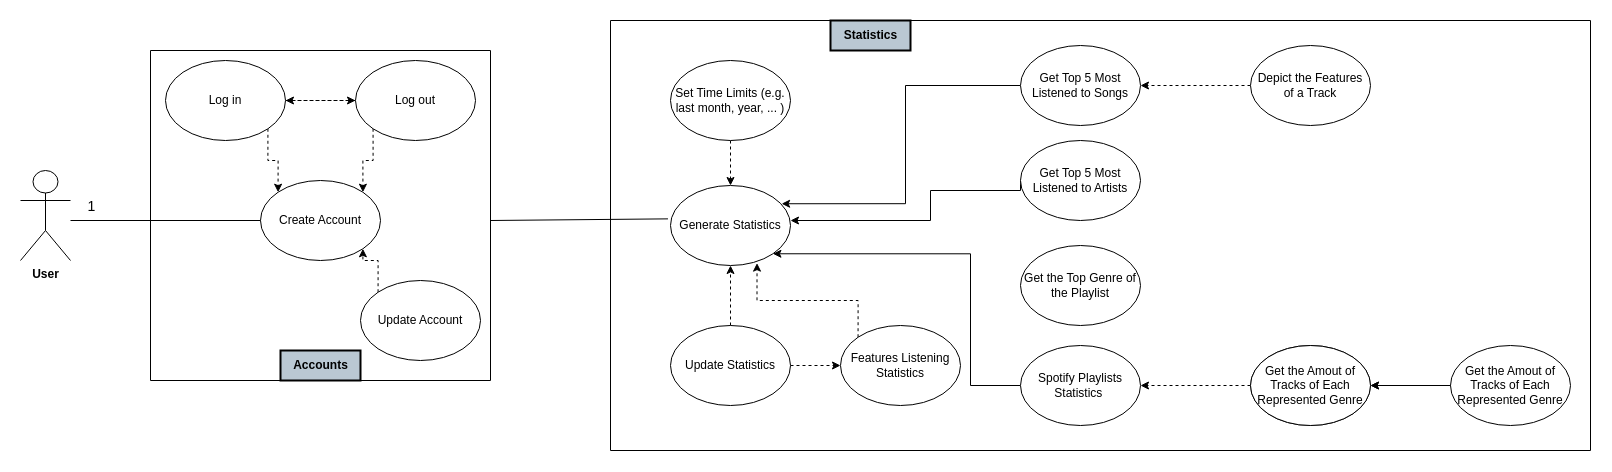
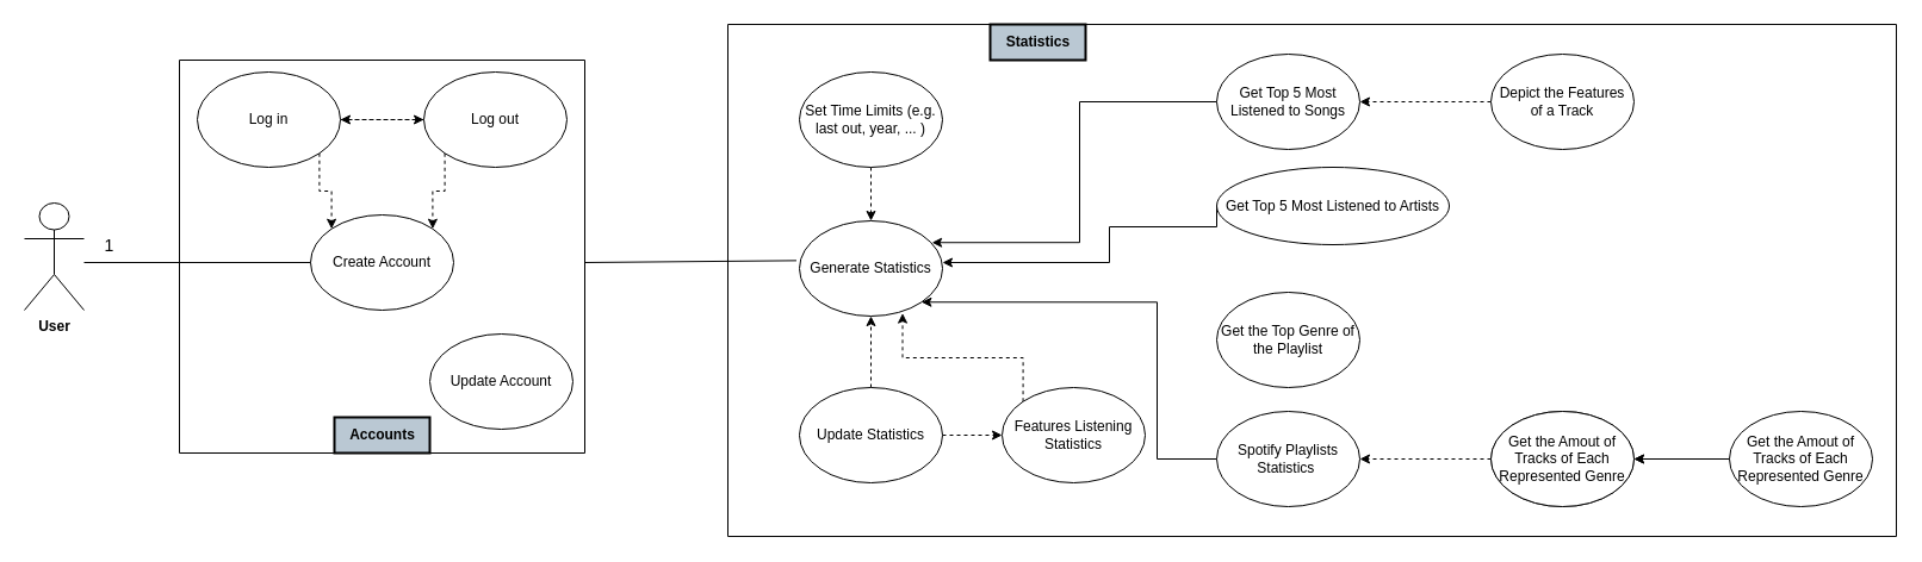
- <mxCell id="19" value="Set Time Limits (e.g. last month, year, ... )" style="ellipse;whiteSpace=wrap;html=1;" vertex="1" parent="16"><mxGeometry x="60" y="40" width="120" height="80" as="geometry" /></mxCell>
+ <mxCell id="19" value="Set Time Limits (e.g. last out, year, ... )" style="ellipse;whiteSpace=wrap;html=1;" vertex="1" parent="16"><mxGeometry x="60" y="40" width="120" height="80" as="geometry" /></mxCell>
- <mxCell id="23" value="Get Top 5 Most Listened to Artists" style="ellipse;whiteSpace=wrap;html=1;" vertex="1" parent="16"><mxGeometry x="410" y="120" width="120" height="80" as="geometry" /></mxCell>
+ <mxCell id="23" value="Get Top 5 Most Listened to Artists" style="ellipse;whiteSpace=wrap;html=1;" vertex="1" parent="16"><mxGeometry x="410" y="120" width="195" height="65" as="geometry" /></mxCell>
- <mxCell id="11" style="edgeStyle=orthogonalEdgeStyle;rounded=0;orthogonalLoop=1;jettySize=auto;html=1;exitX=0;exitY=0;exitDx=0;exitDy=0;entryX=1;entryY=1;entryDx=0;entryDy=0;dashed=1;" edge="1" parent="3" source="12" target="13"><mxGeometry relative="1" as="geometry" /></mxCell>
